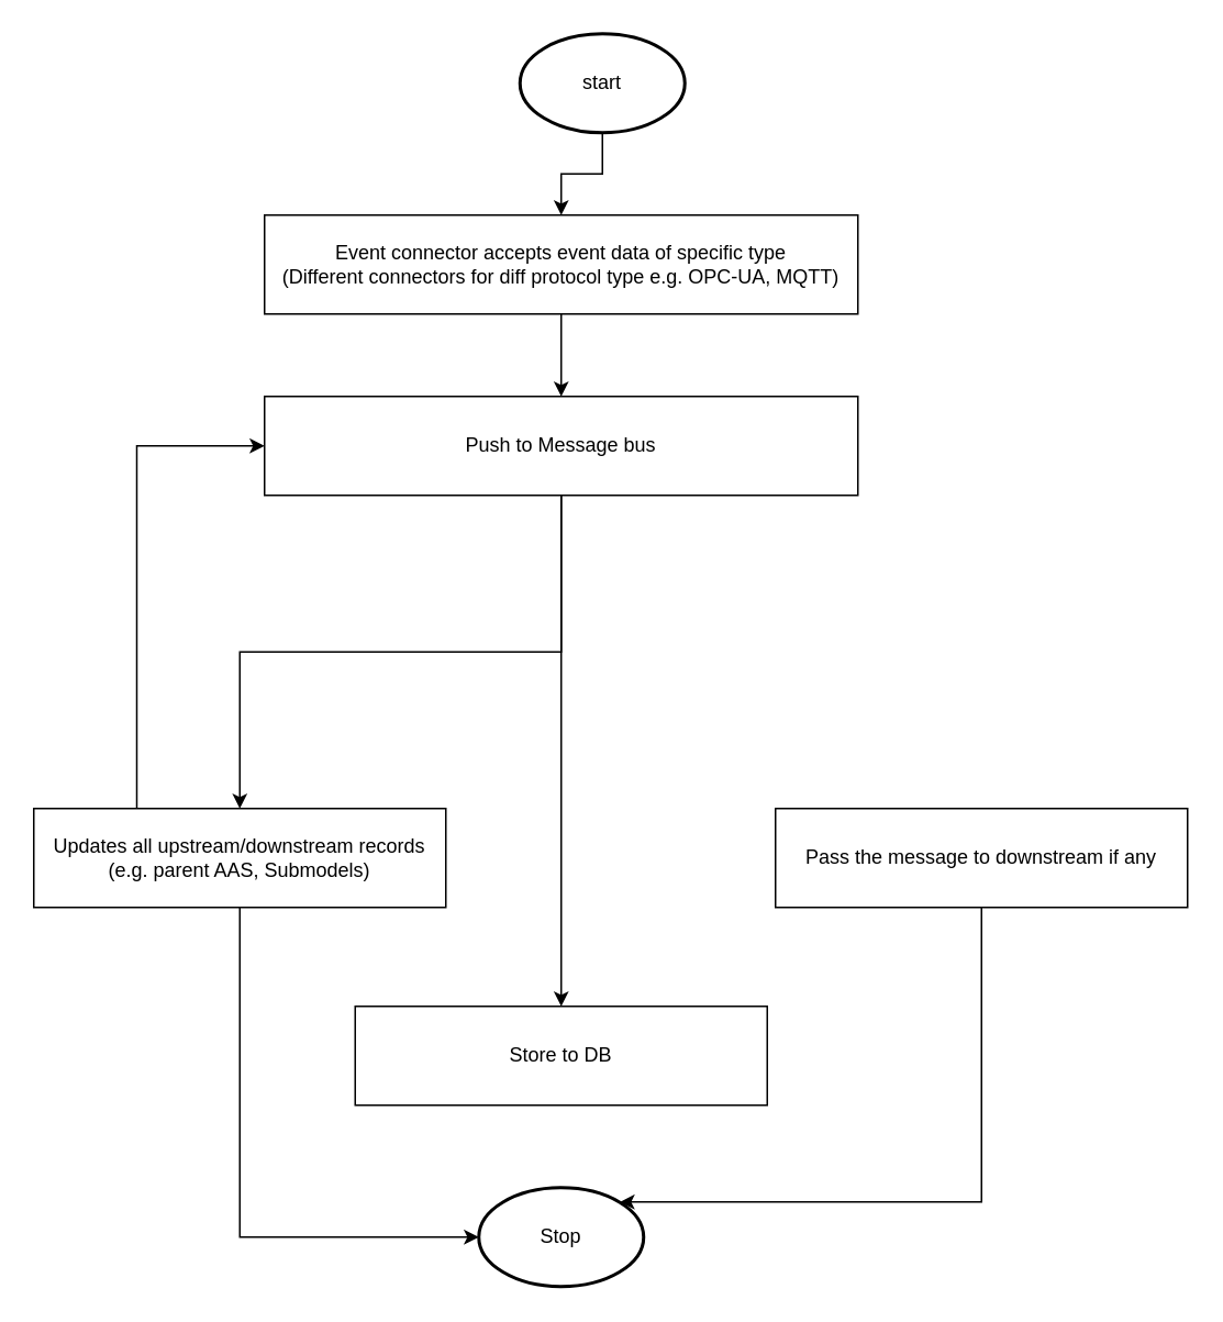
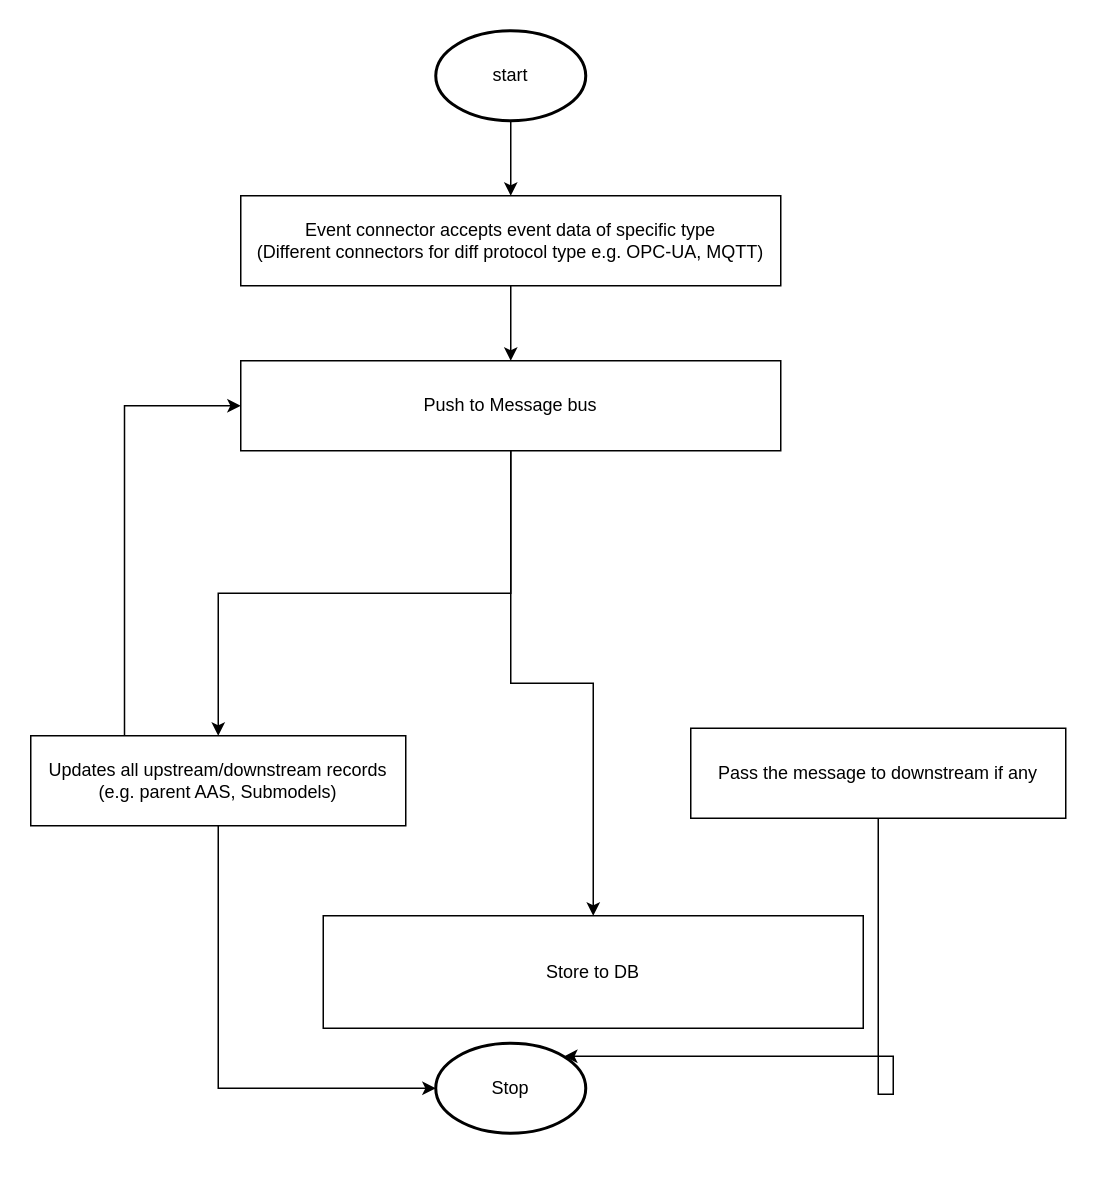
- <mxCell id="3" value="start" style="strokeWidth=2;html=1;shape=mxgraph.flowchart.start_1;whiteSpace=wrap;" vertex="1" parent="1"><mxGeometry x="315" y="20" width="100" height="60" as="geometry" /></mxCell>
+ <mxCell id="3" value="start" style="strokeWidth=2;html=1;shape=mxgraph.flowchart.start_1;whiteSpace=wrap;" vertex="1" parent="1"><mxGeometry x="290" y="20" width="100" height="60" as="geometry" /></mxCell>
- <mxCell id="14" value="Pass the message to downstream if any" style="rounded=0;whiteSpace=wrap;html=1;" vertex="1" parent="1"><mxGeometry x="470" y="490" width="250" height="60" as="geometry" /></mxCell>
+ <mxCell id="14" value="Pass the message to downstream if any" style="rounded=0;whiteSpace=wrap;html=1;" vertex="1" parent="1"><mxGeometry x="460" y="485" width="250" height="60" as="geometry" /></mxCell>
- <mxCell id="9" value="Store to DB" style="rounded=0;whiteSpace=wrap;html=1;" vertex="1" parent="1"><mxGeometry x="215" y="610" width="250" height="60" as="geometry" /></mxCell>
+ <mxCell id="9" value="Store to DB" style="rounded=0;whiteSpace=wrap;html=1;" vertex="1" parent="1"><mxGeometry x="215" y="610" width="360" height="75" as="geometry" /></mxCell>
- <mxCell id="15" value="Stop" style="strokeWidth=2;html=1;shape=mxgraph.flowchart.start_1;whiteSpace=wrap;" vertex="1" parent="1"><mxGeometry x="290" y="720" width="100" height="60" as="geometry" /></mxCell>
+ <mxCell id="15" value="Stop" style="strokeWidth=2;html=1;shape=mxgraph.flowchart.start_1;whiteSpace=wrap;" vertex="1" parent="1"><mxGeometry x="290" y="695" width="100" height="60" as="geometry" /></mxCell>
